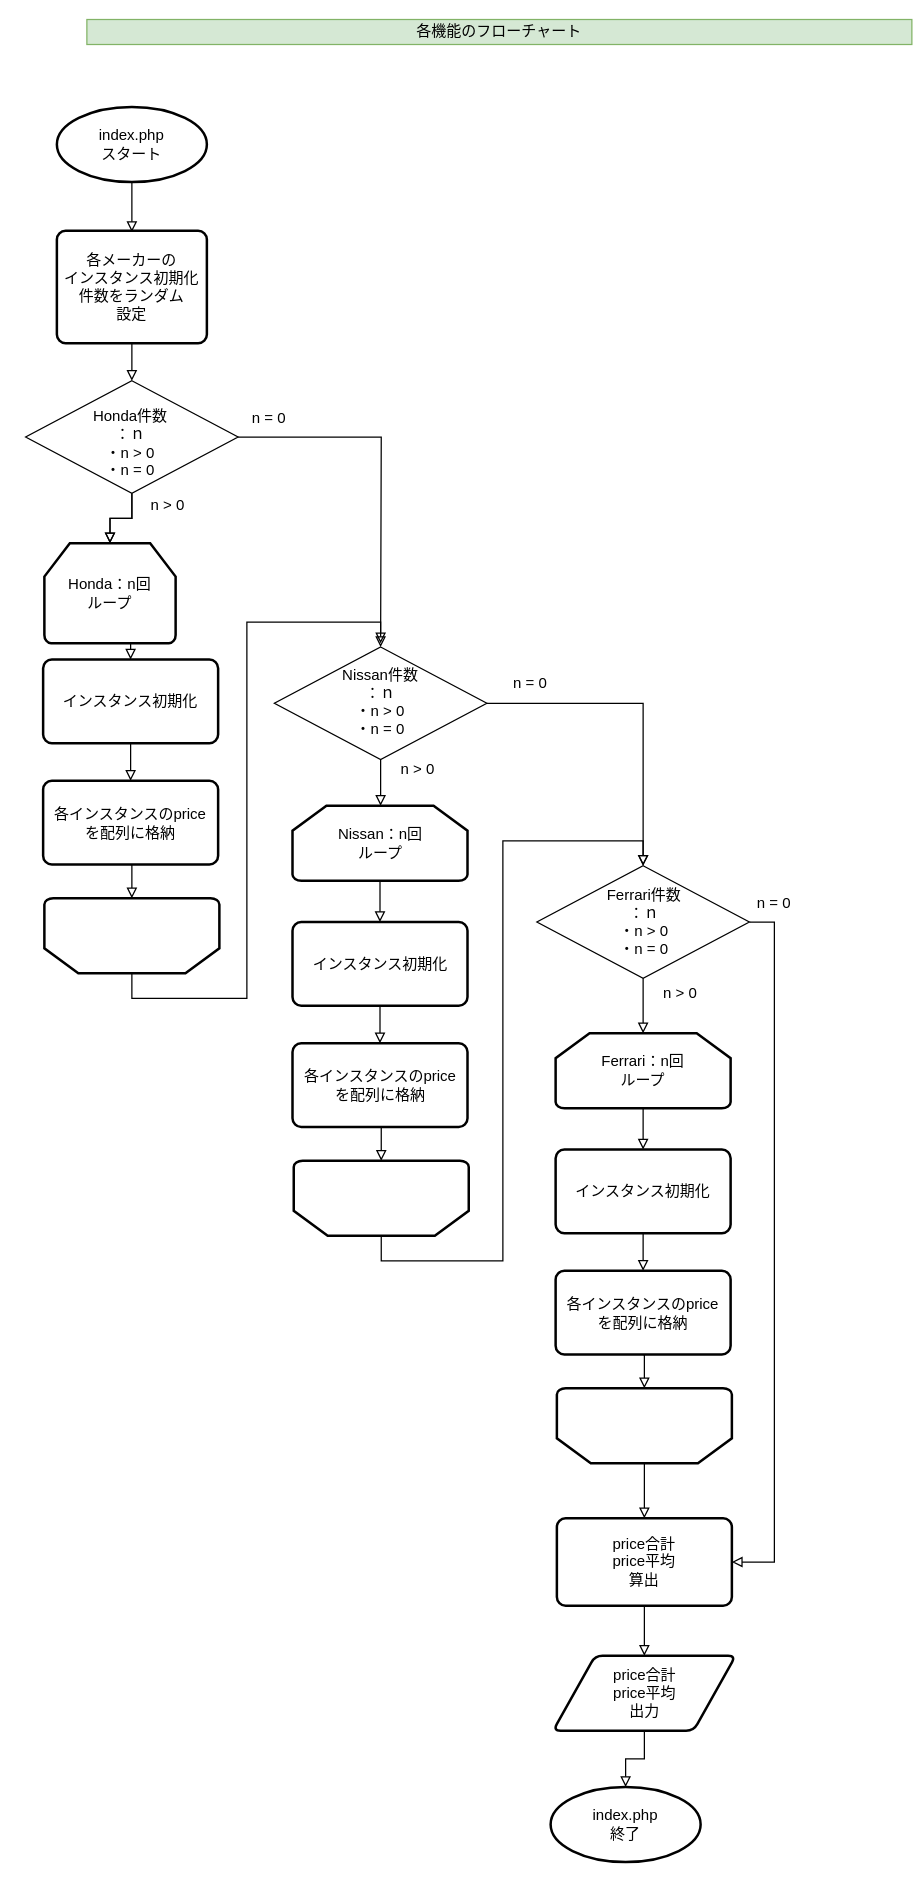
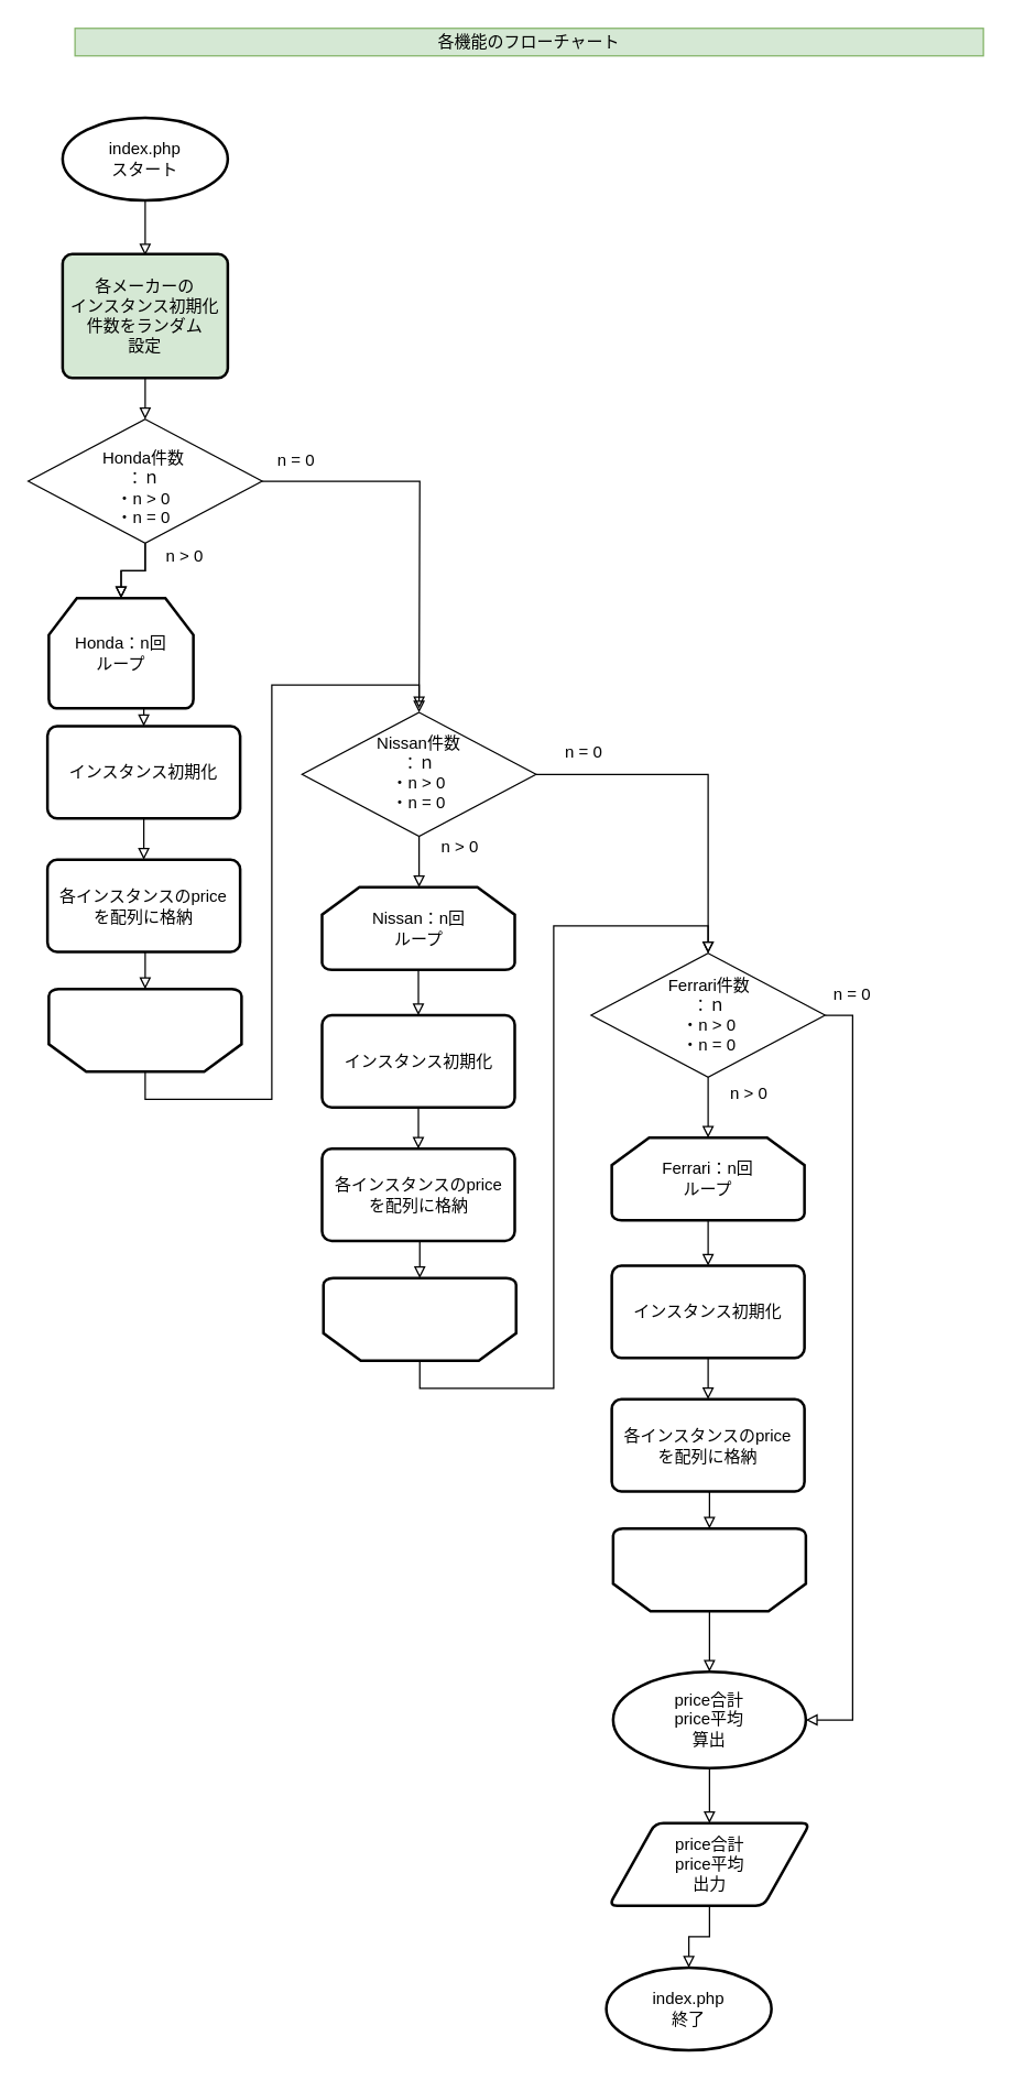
- <mxCell id="12" value="各機能のフローチャート" style="text;html=1;strokeColor=#82b366;fillColor=#d5e8d4;align=center;verticalAlign=middle;whiteSpace=wrap;rounded=0;" parent="1" vertex="1"><mxGeometry x="69" y="15" width="660" height="20" as="geometry" /></mxCell>
+ <mxCell id="12" value="各機能のフローチャート" style="text;html=1;strokeColor=#82b366;fillColor=#d5e8d4;align=center;verticalAlign=middle;whiteSpace=wrap;rounded=0;" parent="1" vertex="1"><mxGeometry x="54" y="20" width="660" height="20" as="geometry" /></mxCell>
- <mxCell id="5" value="各メーカーの&lt;br&gt;インスタンス初期化&lt;br&gt;件数をランダム&lt;br&gt;設定" style="rounded=1;whiteSpace=wrap;html=1;absoluteArcSize=1;arcSize=14;strokeWidth=2;" parent="1" vertex="1"><mxGeometry x="45" y="184" width="120" height="90" as="geometry" /></mxCell>
+ <mxCell id="5" value="各メーカーの&lt;br&gt;インスタンス初期化&lt;br&gt;件数をランダム&lt;br&gt;設定" style="rounded=1;whiteSpace=wrap;html=1;absoluteArcSize=1;arcSize=14;strokeWidth=2;fillColor=#d5e8d4;" parent="1" vertex="1"><mxGeometry x="45" y="184" width="120" height="90" as="geometry" /></mxCell>
- <mxCell id="47" value="price合計&lt;br&gt;price平均&lt;br&gt;算出" style="rounded=1;whiteSpace=wrap;html=1;absoluteArcSize=1;arcSize=14;strokeWidth=2;" parent="1" vertex="1"><mxGeometry x="445" y="1214" width="140" height="70" as="geometry" /></mxCell>
+ <mxCell id="47" value="price合計&lt;br&gt;price平均&lt;br&gt;算出" style="ellipse;whiteSpace=wrap;html=1;absoluteArcSize=1;arcSize=14;strokeWidth=2;" parent="1" vertex="1"><mxGeometry x="445" y="1214" width="140" height="70" as="geometry" /></mxCell>
